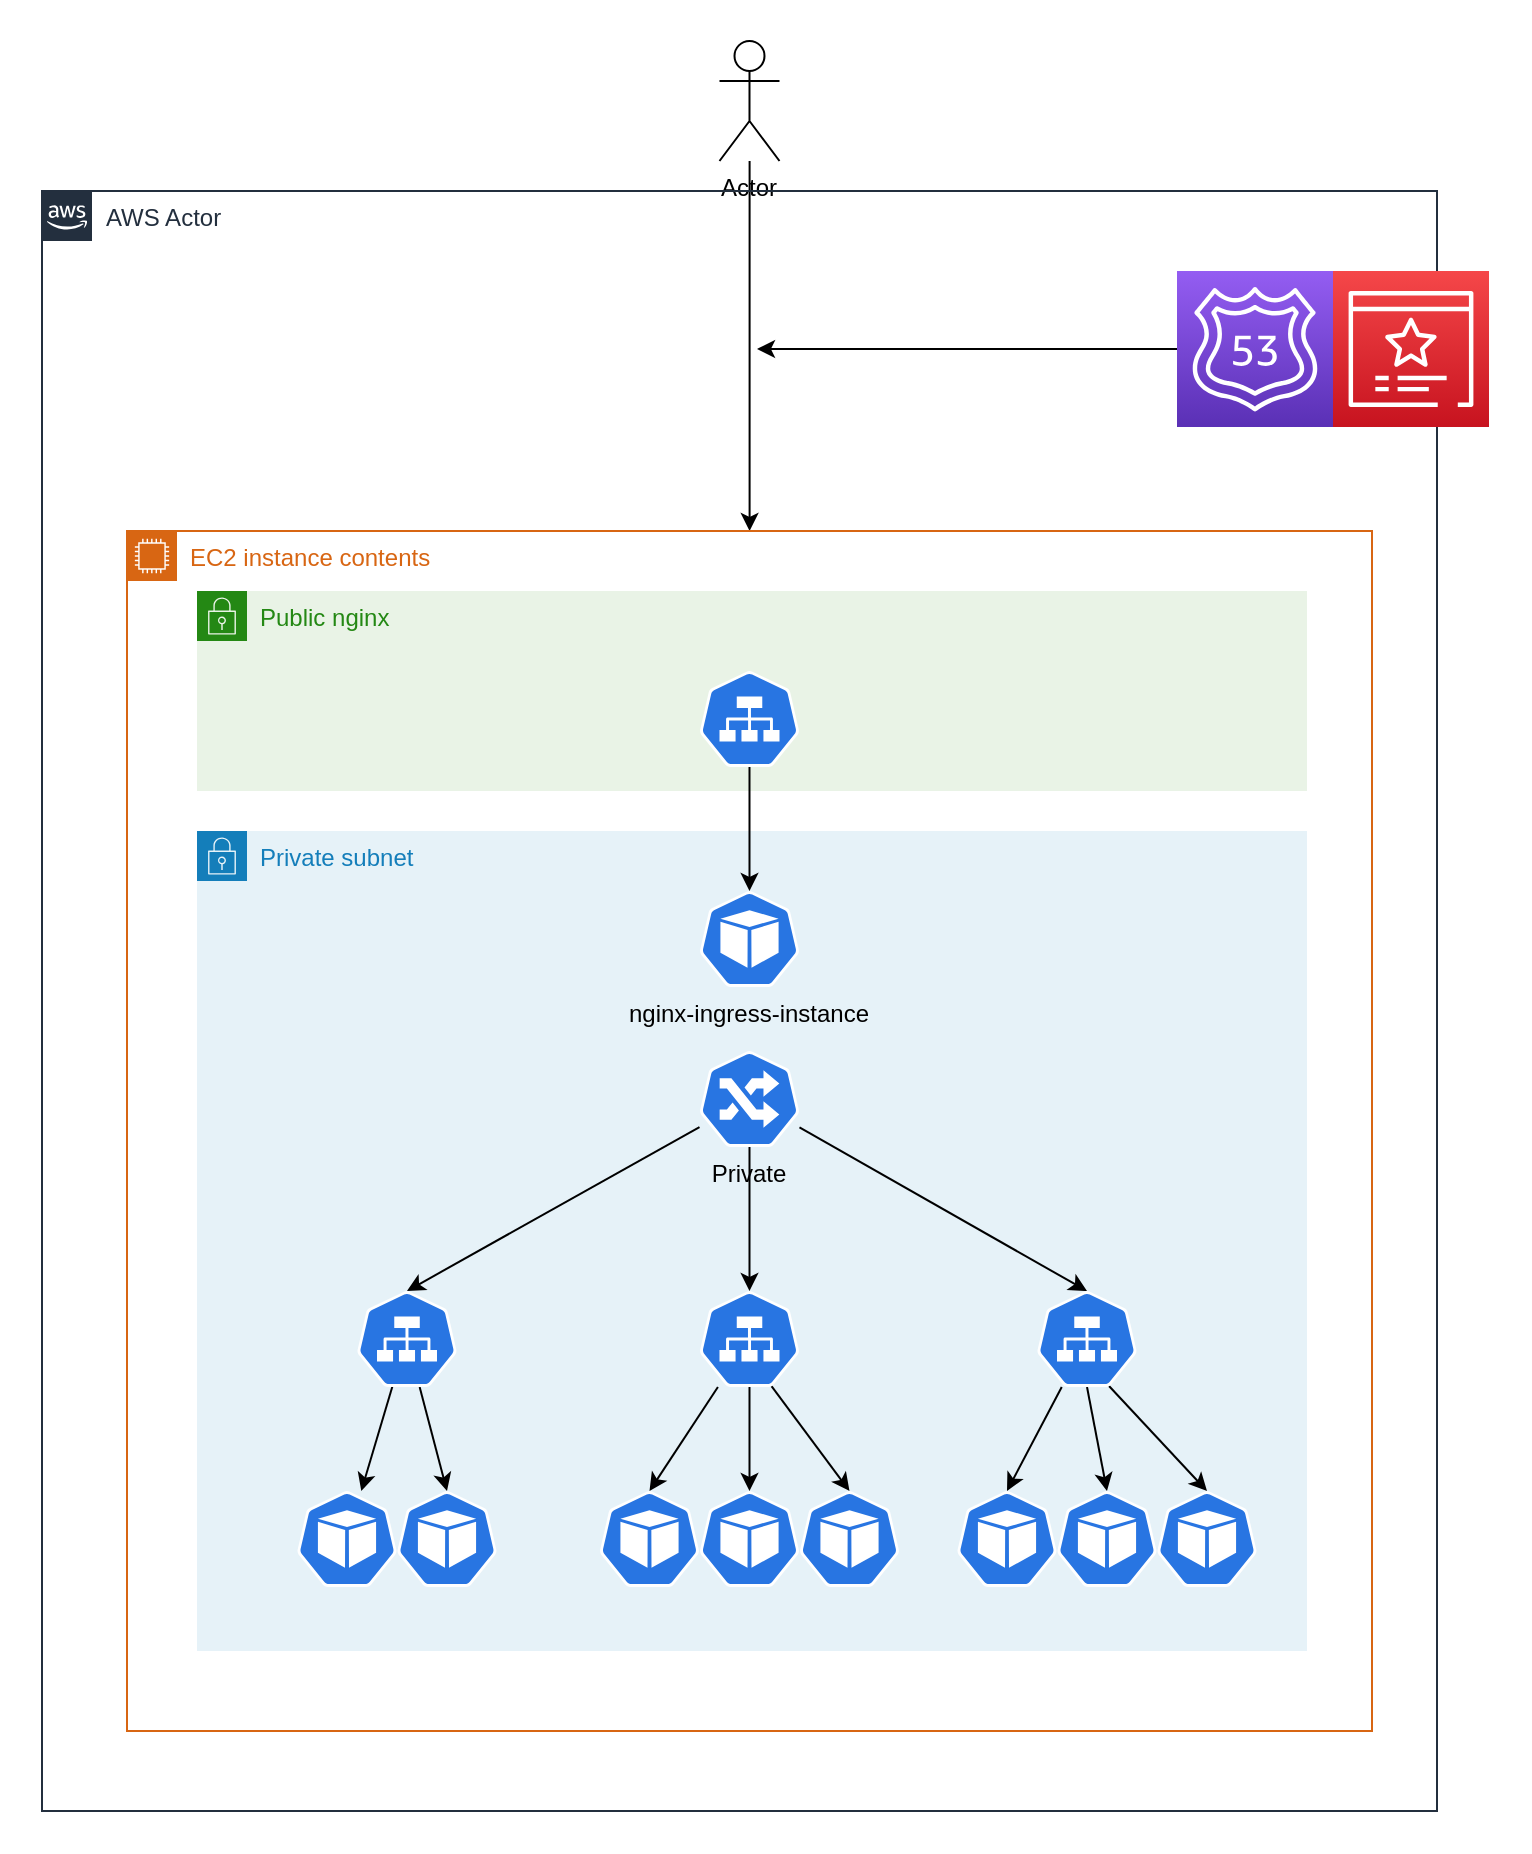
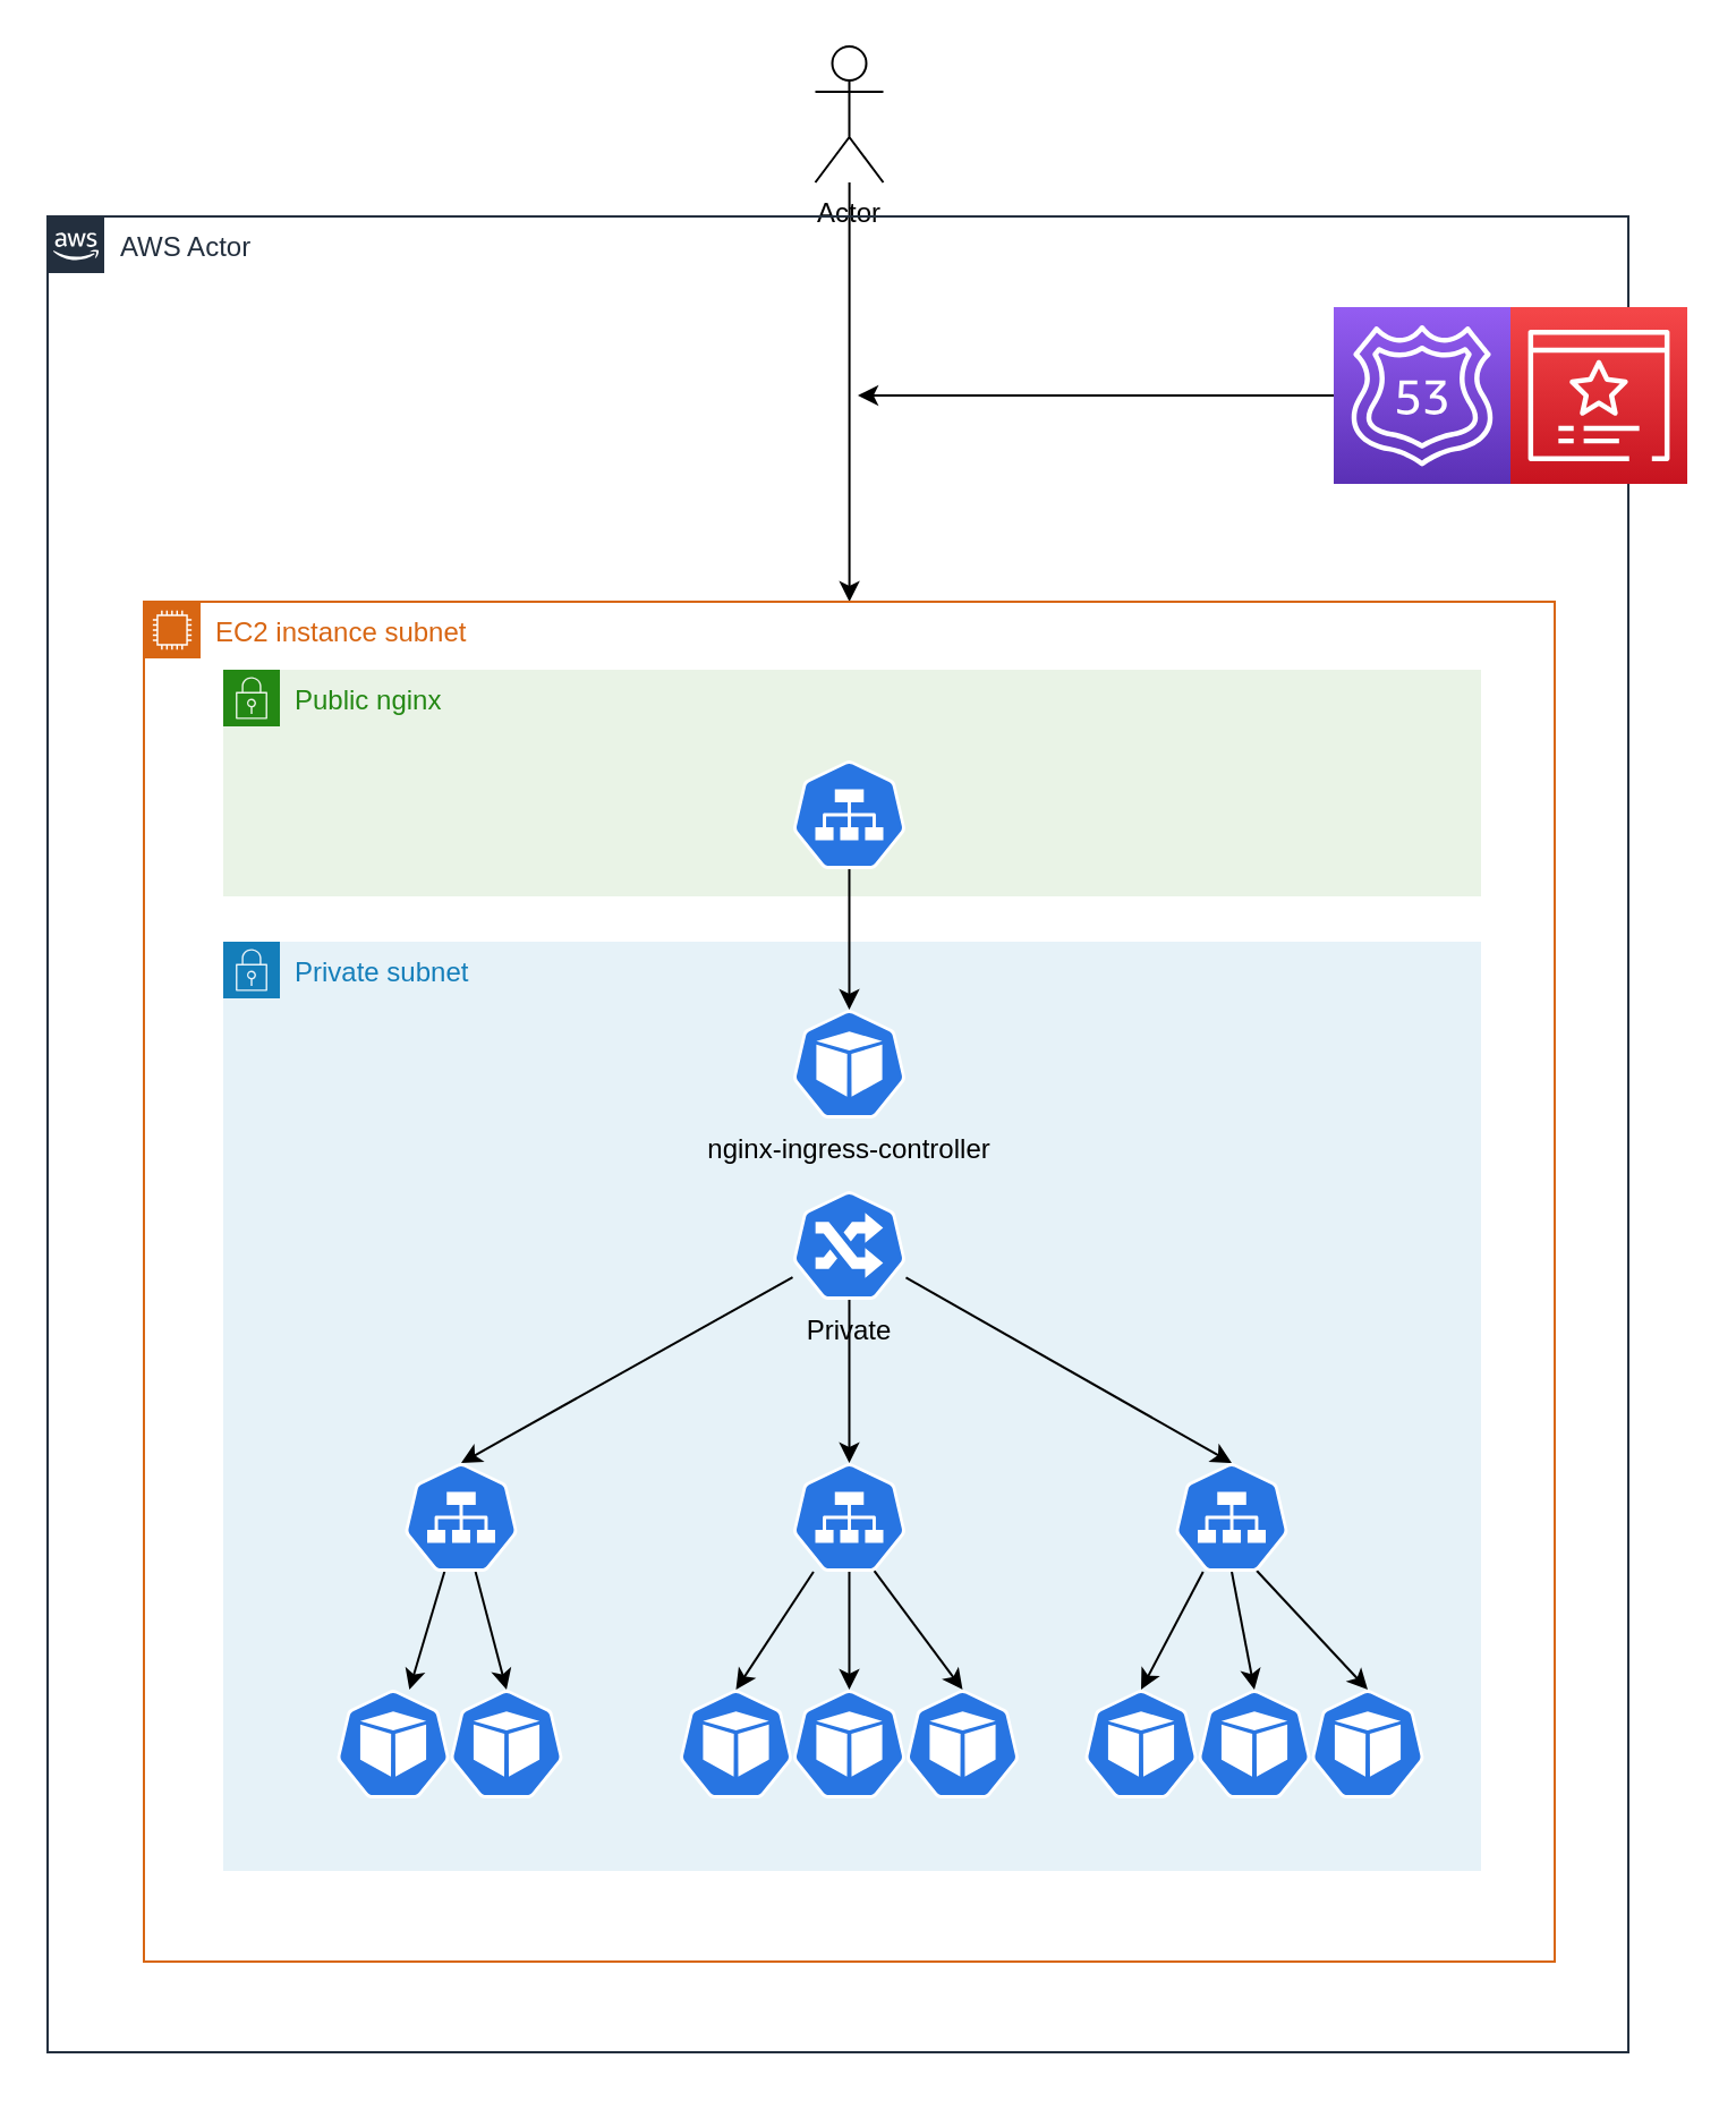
- <mxCell id="5" value="EC2 instance contents" style="points=[[0,0],[0.25,0],[0.5,0],[0.75,0],[1,0],[1,0.25],[1,0.5],[1,0.75],[1,1],[0.75,1],[0.5,1],[0.25,1],[0,1],[0,0.75],[0,0.5],[0,0.25]];outlineConnect=0;gradientColor=none;html=1;whiteSpace=wrap;fontSize=12;fontStyle=0;container=1;pointerEvents=0;collapsible=0;recursiveResize=0;shape=mxgraph.aws4.group;grIcon=mxgraph.aws4.group_ec2_instance_contents;strokeColor=#D86613;fillColor=none;verticalAlign=top;align=left;spacingLeft=30;fontColor=#D86613;dashed=0;" vertex="1" parent="4"><mxGeometry x="42.5" y="170" width="622.5" height="600" as="geometry" /></mxCell>
+ <mxCell id="5" value="EC2 instance subnet" style="points=[[0,0],[0.25,0],[0.5,0],[0.75,0],[1,0],[1,0.25],[1,0.5],[1,0.75],[1,1],[0.75,1],[0.5,1],[0.25,1],[0,1],[0,0.75],[0,0.5],[0,0.25]];outlineConnect=0;gradientColor=none;html=1;whiteSpace=wrap;fontSize=12;fontStyle=0;container=1;pointerEvents=0;collapsible=0;recursiveResize=0;shape=mxgraph.aws4.group;grIcon=mxgraph.aws4.group_ec2_instance_contents;strokeColor=#D86613;fillColor=none;verticalAlign=top;align=left;spacingLeft=30;fontColor=#D86613;dashed=0;" vertex="1" parent="4"><mxGeometry x="42.5" y="170" width="622.5" height="600" as="geometry" /></mxCell>
- <mxCell id="29" value="nginx-ingress-instance" style="sketch=0;html=1;dashed=0;whitespace=wrap;fillColor=#2875E2;strokeColor=#ffffff;points=[[0.005,0.63,0],[0.1,0.2,0],[0.9,0.2,0],[0.5,0,0],[0.995,0.63,0],[0.72,0.99,0],[0.5,1,0],[0.28,0.99,0]];verticalLabelPosition=bottom;align=center;verticalAlign=top;shape=mxgraph.kubernetes.icon;prIcon=pod" vertex="1" parent="1"><mxGeometry x="349.25" y="445" width="50" height="48" as="geometry" /></mxCell>
+ <mxCell id="29" value="nginx-ingress-controller" style="sketch=0;html=1;dashed=0;whitespace=wrap;fillColor=#2875E2;strokeColor=#ffffff;points=[[0.005,0.63,0],[0.1,0.2,0],[0.9,0.2,0],[0.5,0,0],[0.995,0.63,0],[0.72,0.99,0],[0.5,1,0],[0.28,0.99,0]];verticalLabelPosition=bottom;align=center;verticalAlign=top;shape=mxgraph.kubernetes.icon;prIcon=pod" vertex="1" parent="1"><mxGeometry x="349.25" y="445" width="50" height="48" as="geometry" /></mxCell>
